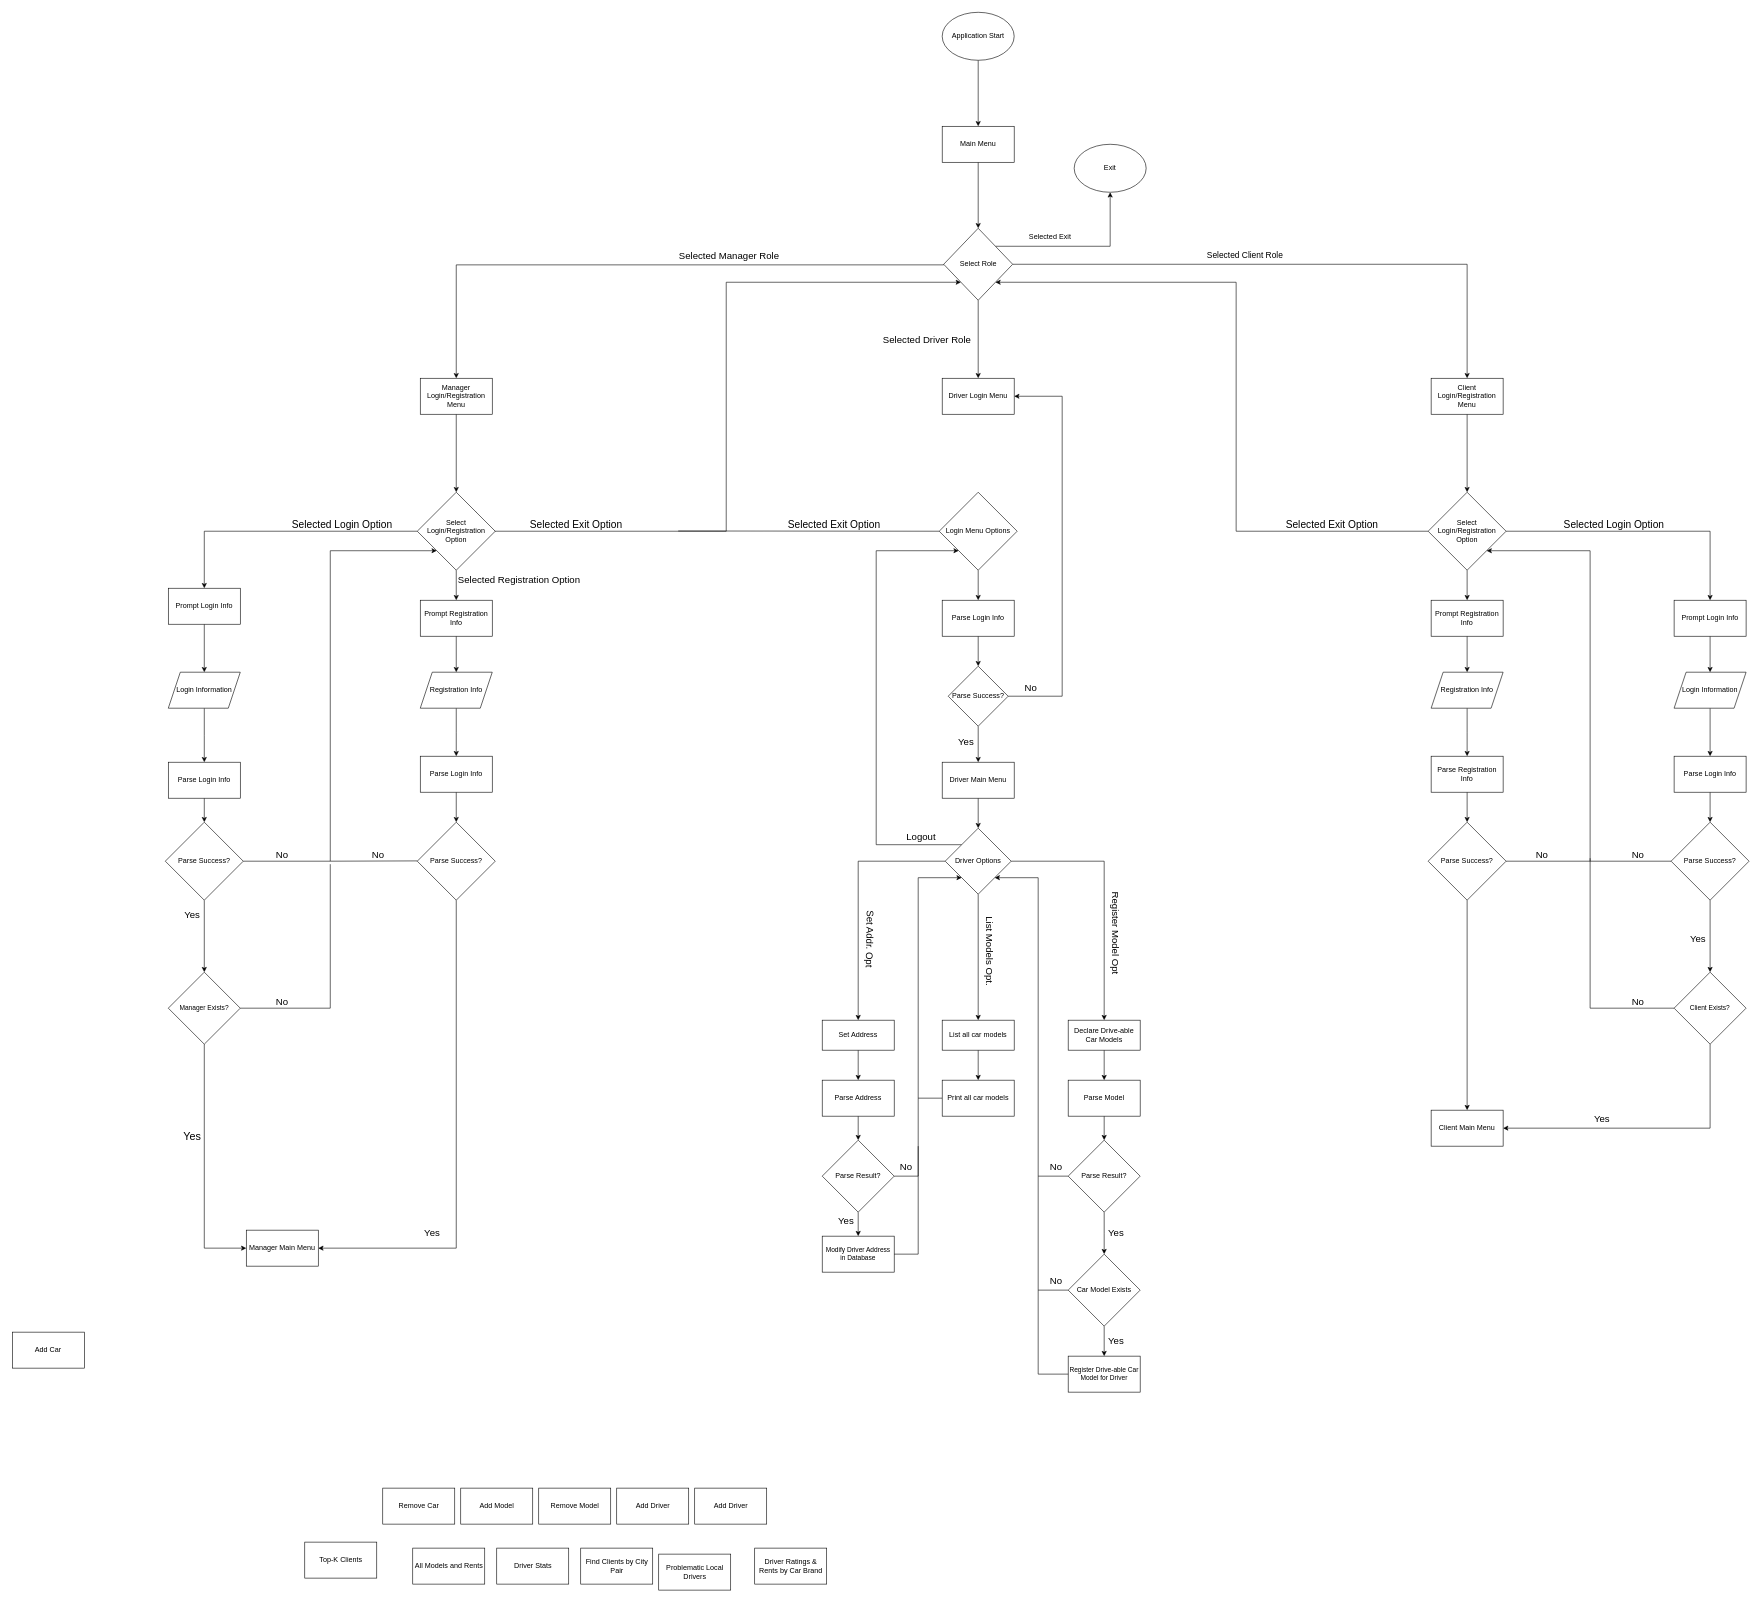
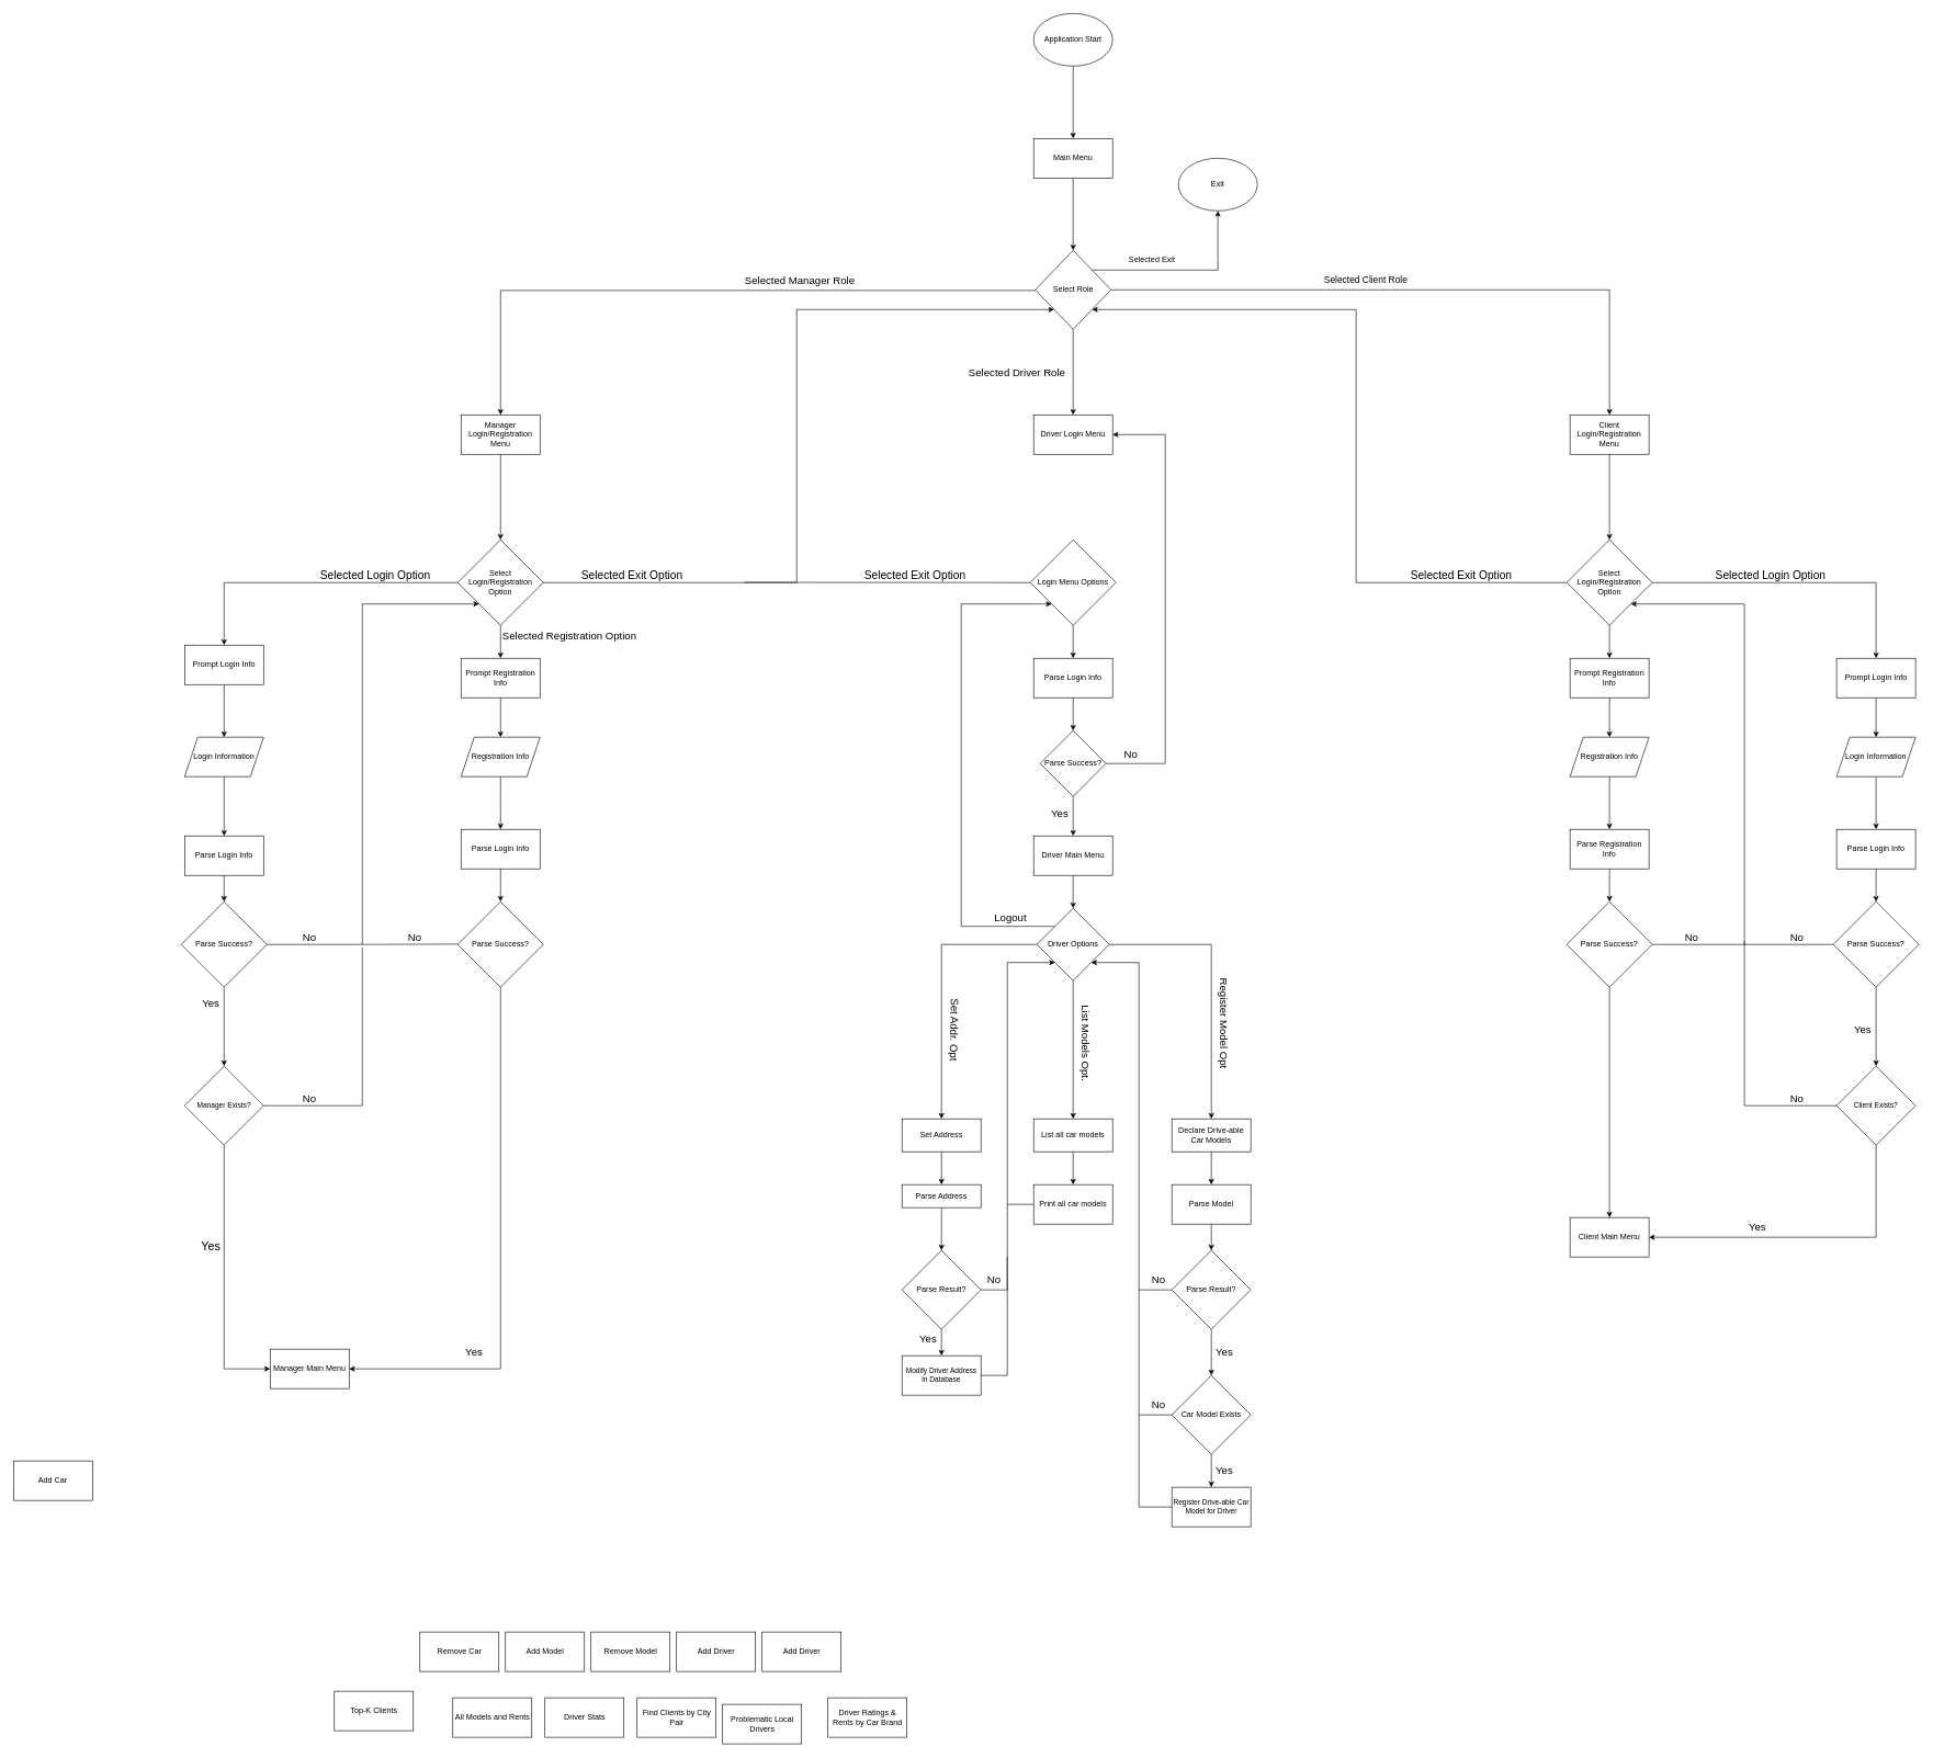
- <mxCell id="118" value="Parse Address" style="rounded=0;whiteSpace=wrap;html=1;" vertex="1" parent="1"><mxGeometry x="1370" y="1800" width="120" height="60" as="geometry" /></mxCell>
+ <mxCell id="118" value="Parse Address" style="rounded=0;whiteSpace=wrap;html=1;" vertex="1" parent="1"><mxGeometry x="1370" y="1800" width="120" height="35" as="geometry" /></mxCell>
